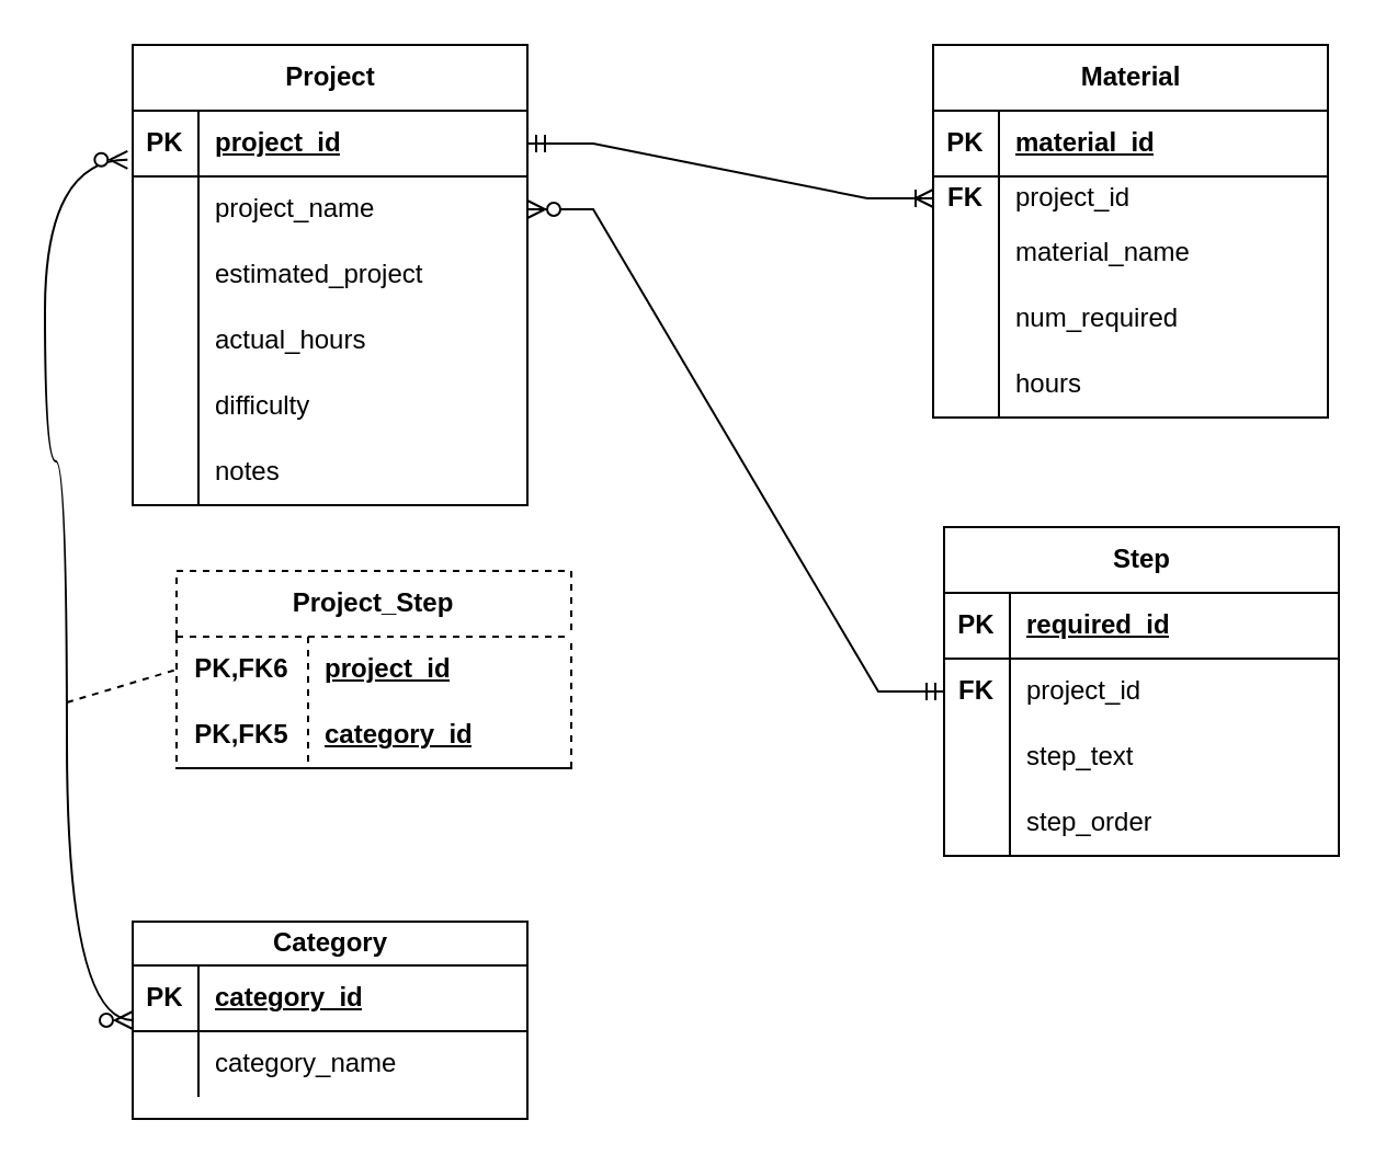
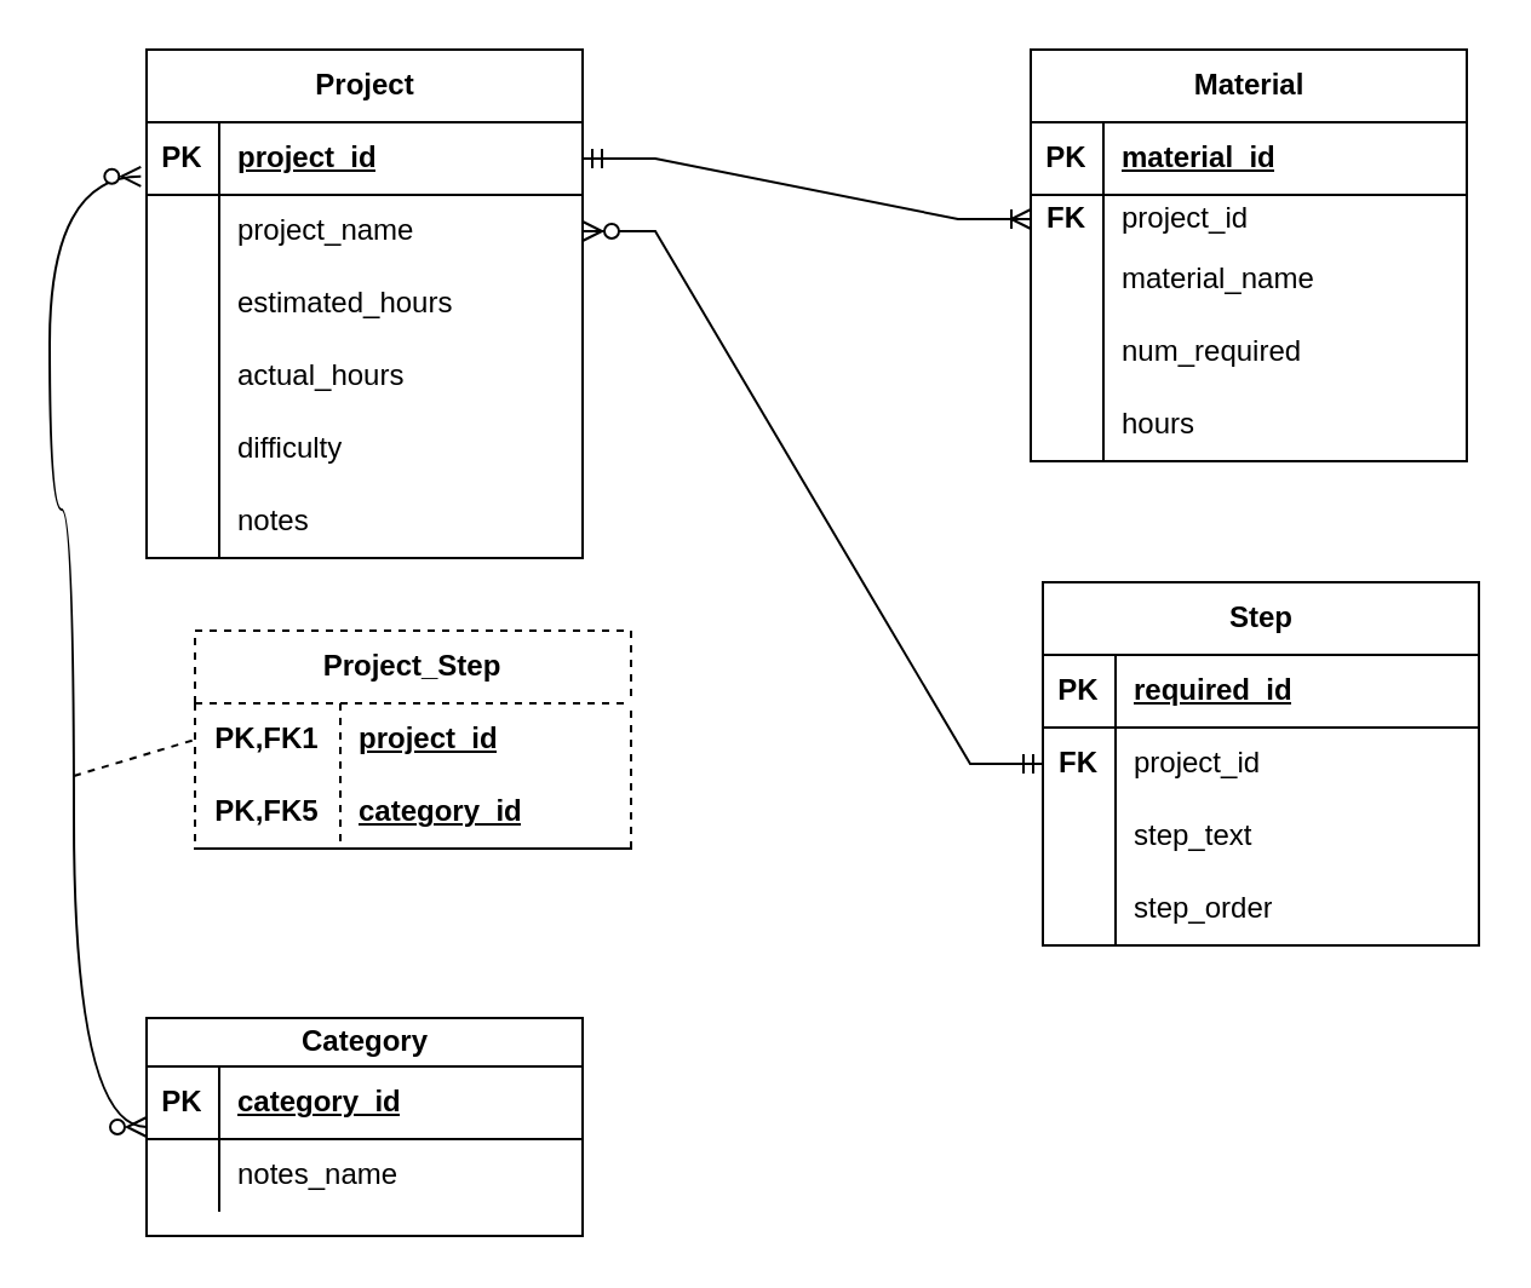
- <mxCell id="11" value="estimated_project" style="shape=partialRectangle;connectable=0;fillColor=none;top=0;left=0;bottom=0;right=0;align=left;spacingLeft=6;overflow=hidden;whiteSpace=wrap;html=1;" vertex="1" parent="9"><mxGeometry x="30" width="150" height="30" as="geometry"><mxRectangle width="150" height="30" as="alternateBounds" /></mxGeometry></mxCell>
+ <mxCell id="11" value="estimated_hours" style="shape=partialRectangle;connectable=0;fillColor=none;top=0;left=0;bottom=0;right=0;align=left;spacingLeft=6;overflow=hidden;whiteSpace=wrap;html=1;" vertex="1" parent="9"><mxGeometry x="30" width="150" height="30" as="geometry"><mxRectangle width="150" height="30" as="alternateBounds" /></mxGeometry></mxCell>
- <mxCell id="59" value="PK,FK6" style="shape=partialRectangle;connectable=0;fillColor=none;top=0;left=0;bottom=0;right=0;fontStyle=1;overflow=hidden;html=1;whiteSpace=wrap;" vertex="1" parent="58"><mxGeometry width="60" height="30" as="geometry"><mxRectangle width="60" height="30" as="alternateBounds" /></mxGeometry></mxCell>
+ <mxCell id="59" value="PK,FK1" style="shape=partialRectangle;connectable=0;fillColor=none;top=0;left=0;bottom=0;right=0;fontStyle=1;overflow=hidden;html=1;whiteSpace=wrap;" vertex="1" parent="58"><mxGeometry width="60" height="30" as="geometry"><mxRectangle width="60" height="30" as="alternateBounds" /></mxGeometry></mxCell>
- <mxCell id="56" value="category_name" style="shape=partialRectangle;connectable=0;fillColor=none;top=0;left=0;bottom=0;right=0;align=left;spacingLeft=6;overflow=hidden;whiteSpace=wrap;html=1;" vertex="1" parent="54"><mxGeometry x="30" width="150" height="30" as="geometry"><mxRectangle width="150" height="30" as="alternateBounds" /></mxGeometry></mxCell>
+ <mxCell id="56" value="notes_name" style="shape=partialRectangle;connectable=0;fillColor=none;top=0;left=0;bottom=0;right=0;align=left;spacingLeft=6;overflow=hidden;whiteSpace=wrap;html=1;" vertex="1" parent="54"><mxGeometry x="30" width="150" height="30" as="geometry"><mxRectangle width="150" height="30" as="alternateBounds" /></mxGeometry></mxCell>
